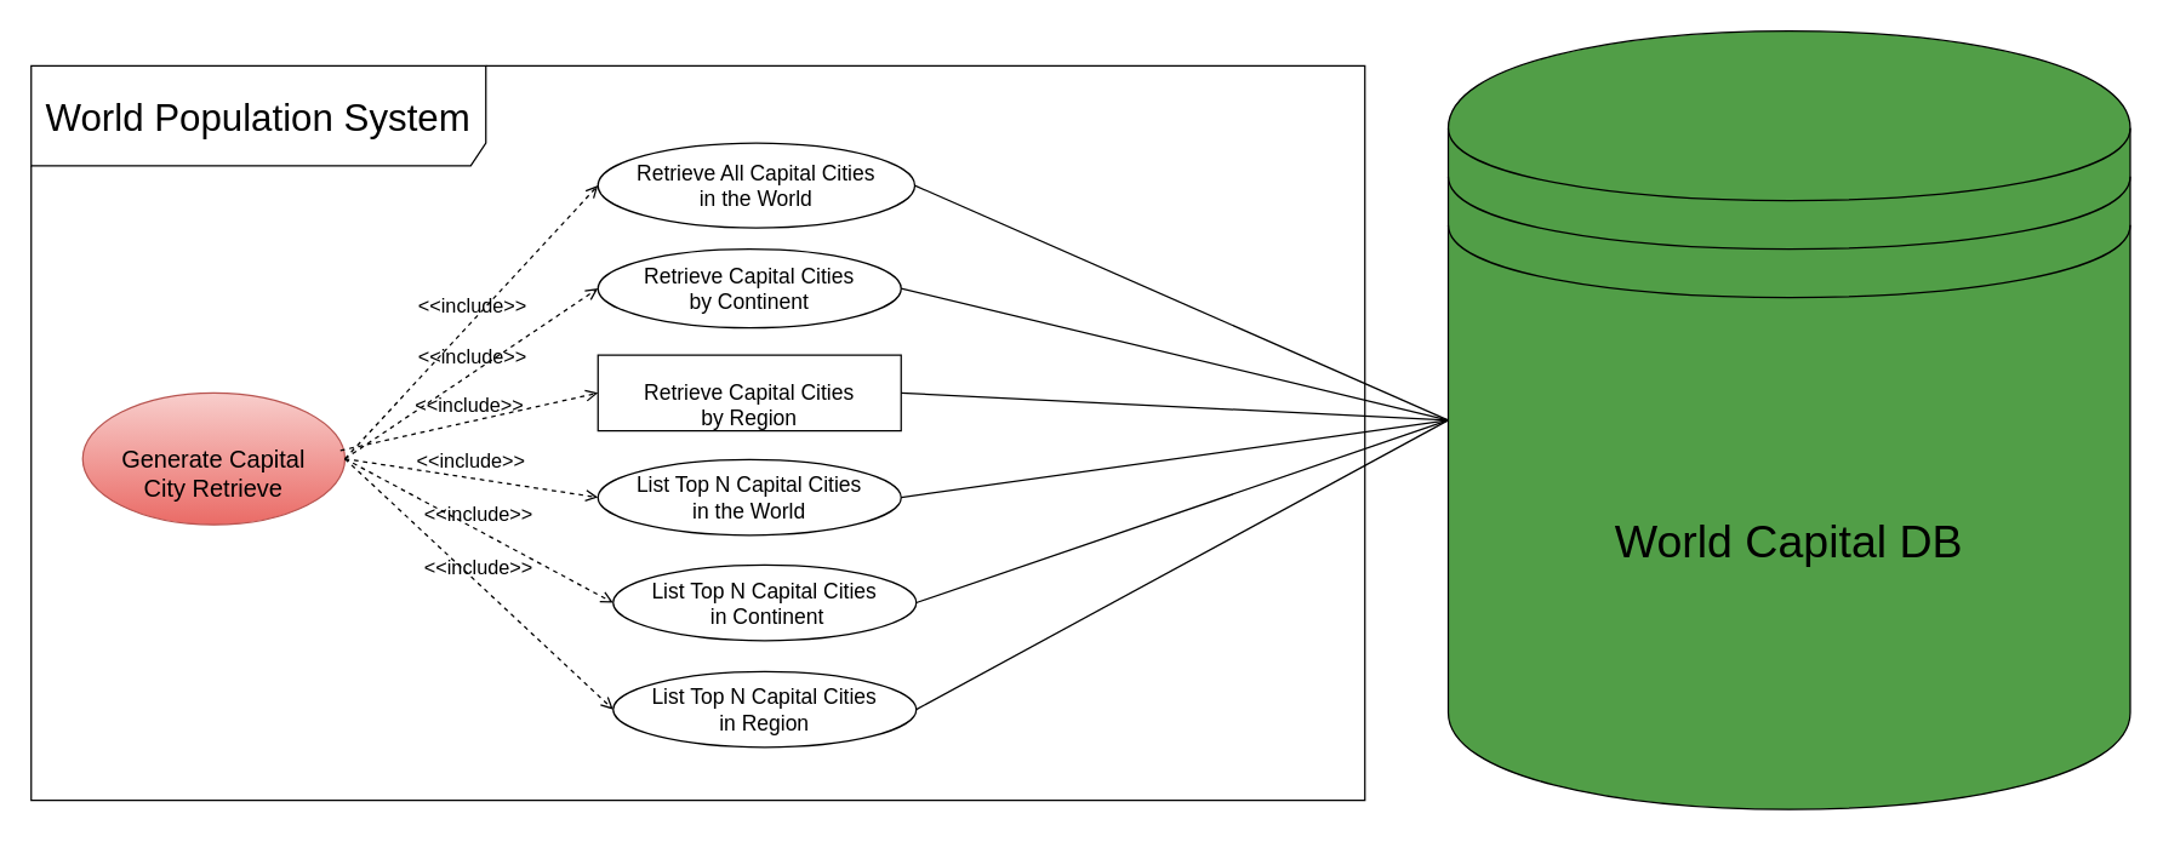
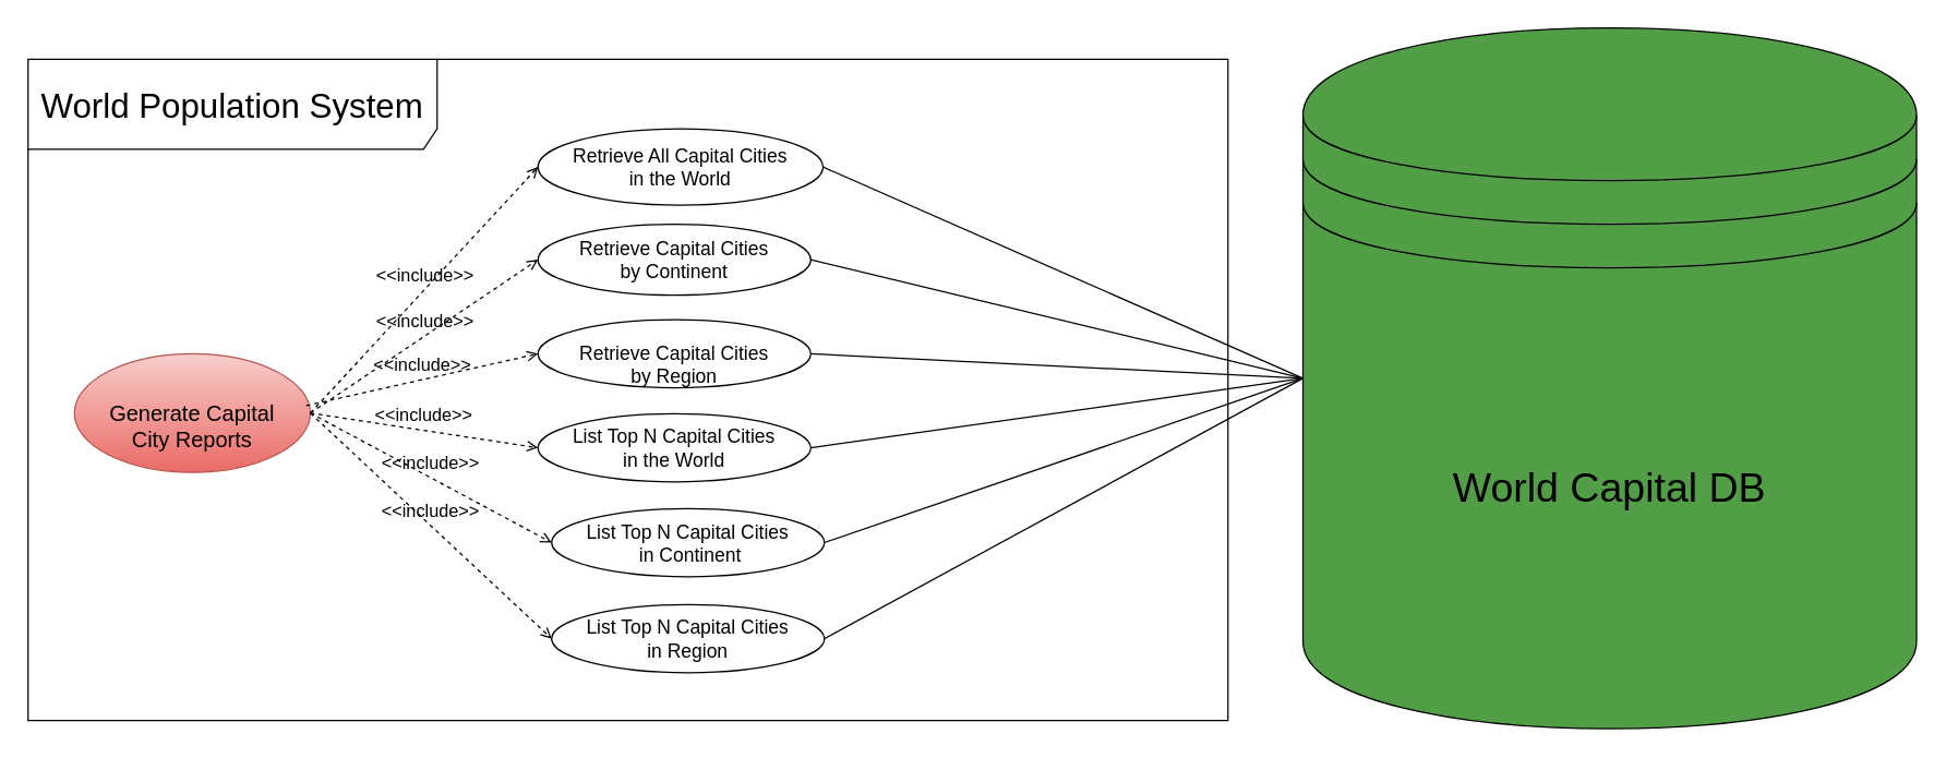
- <mxCell id="7" value="&lt;font style=&quot;font-size: 14px;&quot;&gt;&lt;br&gt;Retrieve Capital Cities &lt;br&gt;by Region&lt;br&gt;&lt;/font&gt;" style="whiteSpace=wrap;html=1;rounded=0;" parent="3" vertex="1"><mxGeometry x="374" y="191" width="200" height="50" as="geometry" /></mxCell>
+ <mxCell id="7" value="&lt;font style=&quot;font-size: 14px;&quot;&gt;&lt;br&gt;Retrieve Capital Cities &lt;br&gt;by Region&lt;br&gt;&lt;/font&gt;" style="ellipse;whiteSpace=wrap;html=1;" parent="3" vertex="1"><mxGeometry x="374" y="191" width="200" height="50" as="geometry" /></mxCell>
- <mxCell id="4" value="&lt;font style=&quot;font-size: 16px;&quot;&gt;&lt;br&gt;Generate Capital &lt;br&gt;City Retrieve&lt;/font&gt;" style="ellipse;whiteSpace=wrap;html=1;fillColor=#f8cecc;strokeColor=#b85450;gradientColor=#ea6b66;" parent="3" vertex="1"><mxGeometry x="34" y="216" width="173" height="87" as="geometry" /></mxCell>
+ <mxCell id="4" value="&lt;font style=&quot;font-size: 16px;&quot;&gt;&lt;br&gt;Generate Capital &lt;br&gt;City Reports&lt;/font&gt;" style="ellipse;whiteSpace=wrap;html=1;fillColor=#f8cecc;strokeColor=#b85450;gradientColor=#ea6b66;" parent="3" vertex="1"><mxGeometry x="34" y="216" width="173" height="87" as="geometry" /></mxCell>
